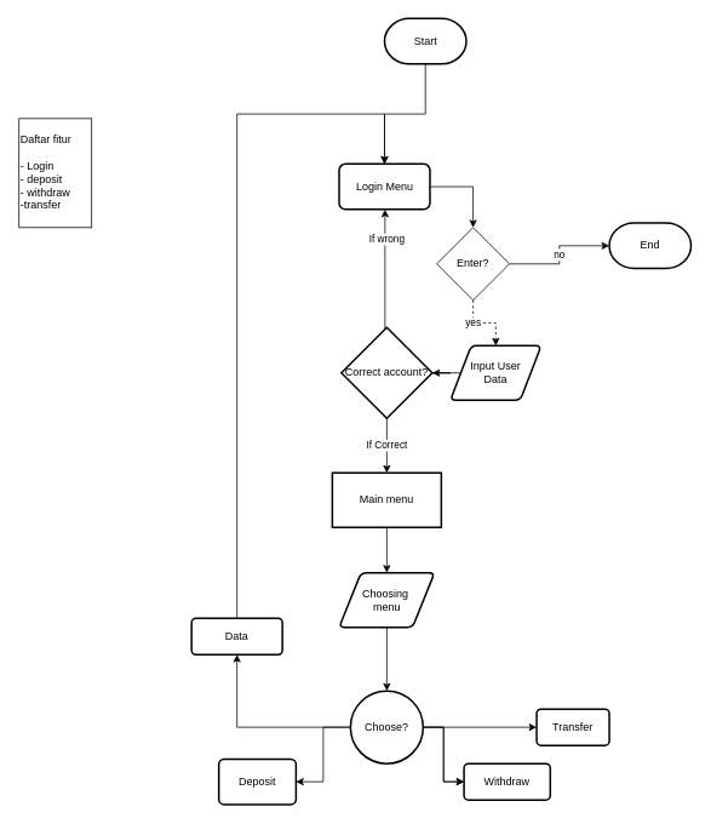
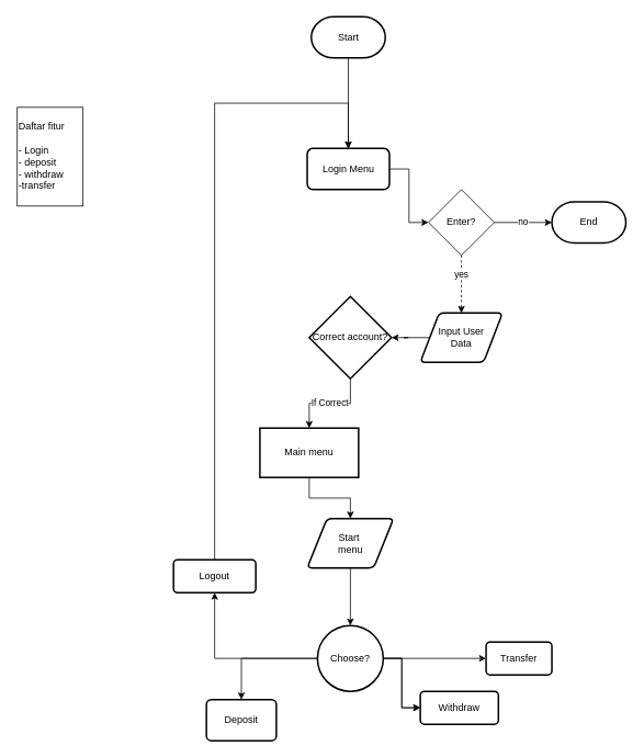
- <mxCell id="4" value="Start" style="strokeWidth=2;html=1;shape=mxgraph.flowchart.terminator;whiteSpace=wrap;" parent="1" vertex="1"><mxGeometry x="422.5" y="20" width="90" height="50" as="geometry" /></mxCell>
+ <mxCell id="4" value="Start" style="strokeWidth=2;html=1;shape=mxgraph.flowchart.terminator;whiteSpace=wrap;" parent="1" vertex="1"><mxGeometry x="377.5" y="20" width="90" height="50" as="geometry" /></mxCell>
- <mxCell id="7" style="edgeStyle=orthogonalEdgeStyle;rounded=0;orthogonalLoop=1;jettySize=auto;html=1;exitX=1;exitY=0.5;exitDx=0;exitDy=0;exitPerimeter=0;" parent="1" source="10" target="6" edge="1"><mxGeometry relative="1" as="geometry"><mxPoint x="375" y="190" as="targetPoint" /><Array as="points"><mxPoint x="423" y="410" /></Array></mxGeometry></mxCell>
- <mxCell id="8" value="If wrong" style="edgeLabel;html=1;align=center;verticalAlign=middle;resizable=0;points=[];" parent="7" vertex="1" connectable="0"><mxGeometry x="-0.302" y="-1" relative="1" as="geometry"><mxPoint y="-119" as="offset" /></mxGeometry></mxCell>
- <mxCell id="30" value="Enter?" style="rhombus;whiteSpace=wrap;html=1;" parent="1" vertex="1"><mxGeometry x="480" y="250" width="80" height="80" as="geometry" /></mxCell>
+ <mxCell id="30" value="Enter?" style="rhombus;whiteSpace=wrap;html=1;" parent="1" vertex="1"><mxGeometry x="520" y="230" width="80" height="80" as="geometry" /></mxCell>
- <mxCell id="14" value="Input User&lt;div&gt;Data&lt;/div&gt;" style="shape=parallelogram;html=1;strokeWidth=2;perimeter=parallelogramPerimeter;whiteSpace=wrap;rounded=1;arcSize=12;size=0.23;" parent="1" vertex="1"><mxGeometry x="495" y="380" width="100" height="60" as="geometry" /></mxCell>
+ <mxCell id="14" value="Input User&lt;div&gt;Data&lt;/div&gt;" style="shape=parallelogram;html=1;strokeWidth=2;perimeter=parallelogramPerimeter;whiteSpace=wrap;rounded=1;arcSize=12;size=0.23;" parent="1" vertex="1"><mxGeometry x="510" y="380" width="100" height="60" as="geometry" /></mxCell>
- <mxCell id="12" value="Main menu" style="whiteSpace=wrap;html=1;strokeWidth=2;" parent="1" vertex="1"><mxGeometry x="365" y="520" width="120" height="60" as="geometry" /></mxCell>
+ <mxCell id="12" value="Main menu" style="whiteSpace=wrap;html=1;strokeWidth=2;" parent="1" vertex="1"><mxGeometry x="315" y="520" width="120" height="60" as="geometry" /></mxCell>
- <mxCell id="16" value="Choosing&amp;nbsp;&lt;div&gt;menu&lt;/div&gt;" style="shape=parallelogram;html=1;strokeWidth=2;perimeter=parallelogramPerimeter;whiteSpace=wrap;rounded=1;arcSize=12;size=0.23;" parent="1" vertex="1"><mxGeometry x="372.5" y="630" width="105" height="60" as="geometry" /></mxCell>
+ <mxCell id="16" value="Start&amp;nbsp;&lt;div&gt;menu&lt;/div&gt;" style="shape=parallelogram;html=1;strokeWidth=2;perimeter=parallelogramPerimeter;whiteSpace=wrap;rounded=1;arcSize=12;size=0.23;" parent="1" vertex="1"><mxGeometry x="372.5" y="630" width="105" height="60" as="geometry" /></mxCell>
- <mxCell id="27" value="Data" style="whiteSpace=wrap;html=1;strokeWidth=2;rounded=1;arcSize=12;" parent="1" vertex="1"><mxGeometry x="210" y="680" width="100" height="40" as="geometry" /></mxCell>
+ <mxCell id="27" value="Logout" style="whiteSpace=wrap;html=1;strokeWidth=2;rounded=1;arcSize=12;" parent="1" vertex="1"><mxGeometry x="210" y="680" width="100" height="40" as="geometry" /></mxCell>
- <mxCell id="23" value="Deposit" style="whiteSpace=wrap;html=1;strokeWidth=2;rounded=1;arcSize=12;" parent="1" vertex="1"><mxGeometry x="240" y="835" width="85" height="50" as="geometry" /></mxCell>
+ <mxCell id="23" value="Deposit" style="whiteSpace=wrap;html=1;strokeWidth=2;rounded=1;arcSize=12;" parent="1" vertex="1"><mxGeometry x="250" y="850" width="85" height="50" as="geometry" /></mxCell>
